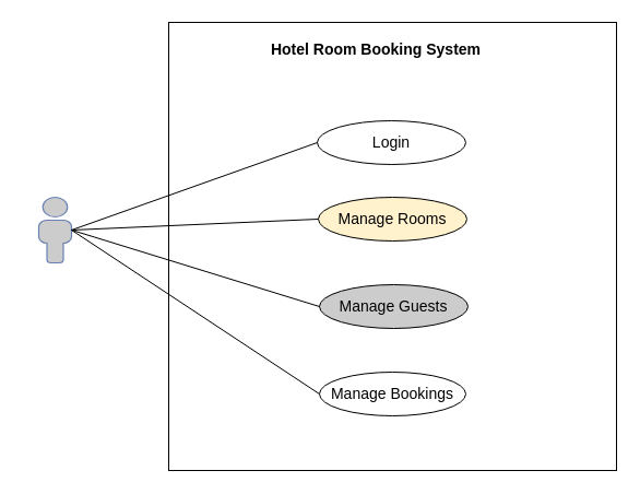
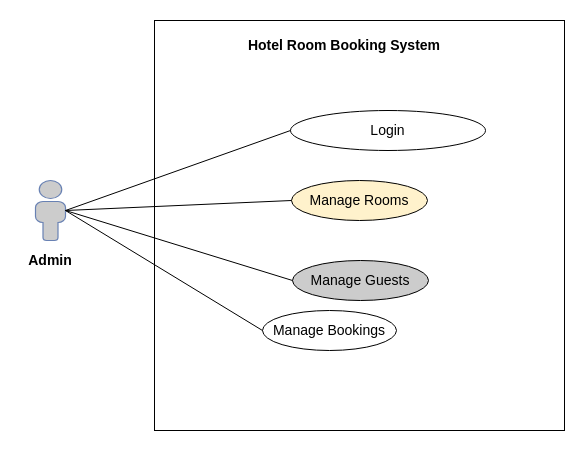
- <mxCell id="4" value="Login" style="ellipse;whiteSpace=wrap;html=1;fontSize=14;" vertex="1" parent="1"><mxGeometry x="290" y="110" width="136" height="40" as="geometry" /></mxCell>
+ <mxCell id="4" value="Login" style="ellipse;whiteSpace=wrap;html=1;fontSize=14;" vertex="1" parent="1"><mxGeometry x="290" y="110" width="195" height="40" as="geometry" /></mxCell>
+ <mxCell id="9" value="&lt;b&gt;Admin&lt;/b&gt;" style="text;html=1;strokeColor=none;fillColor=none;align=center;verticalAlign=middle;whiteSpace=wrap;rounded=0;fontSize=14;" vertex="1" parent="1"><mxGeometry x="20" y="245" width="60" height="30" as="geometry" /></mxCell>
- <mxCell id="7" value="Manage Bookings" style="ellipse;whiteSpace=wrap;html=1;fontSize=14;" vertex="1" parent="1"><mxGeometry x="292" y="340" width="134" height="40" as="geometry" /></mxCell>
+ <mxCell id="7" value="Manage Bookings" style="ellipse;whiteSpace=wrap;html=1;fontSize=14;" vertex="1" parent="1"><mxGeometry x="262" y="310" width="134" height="40" as="geometry" /></mxCell>
